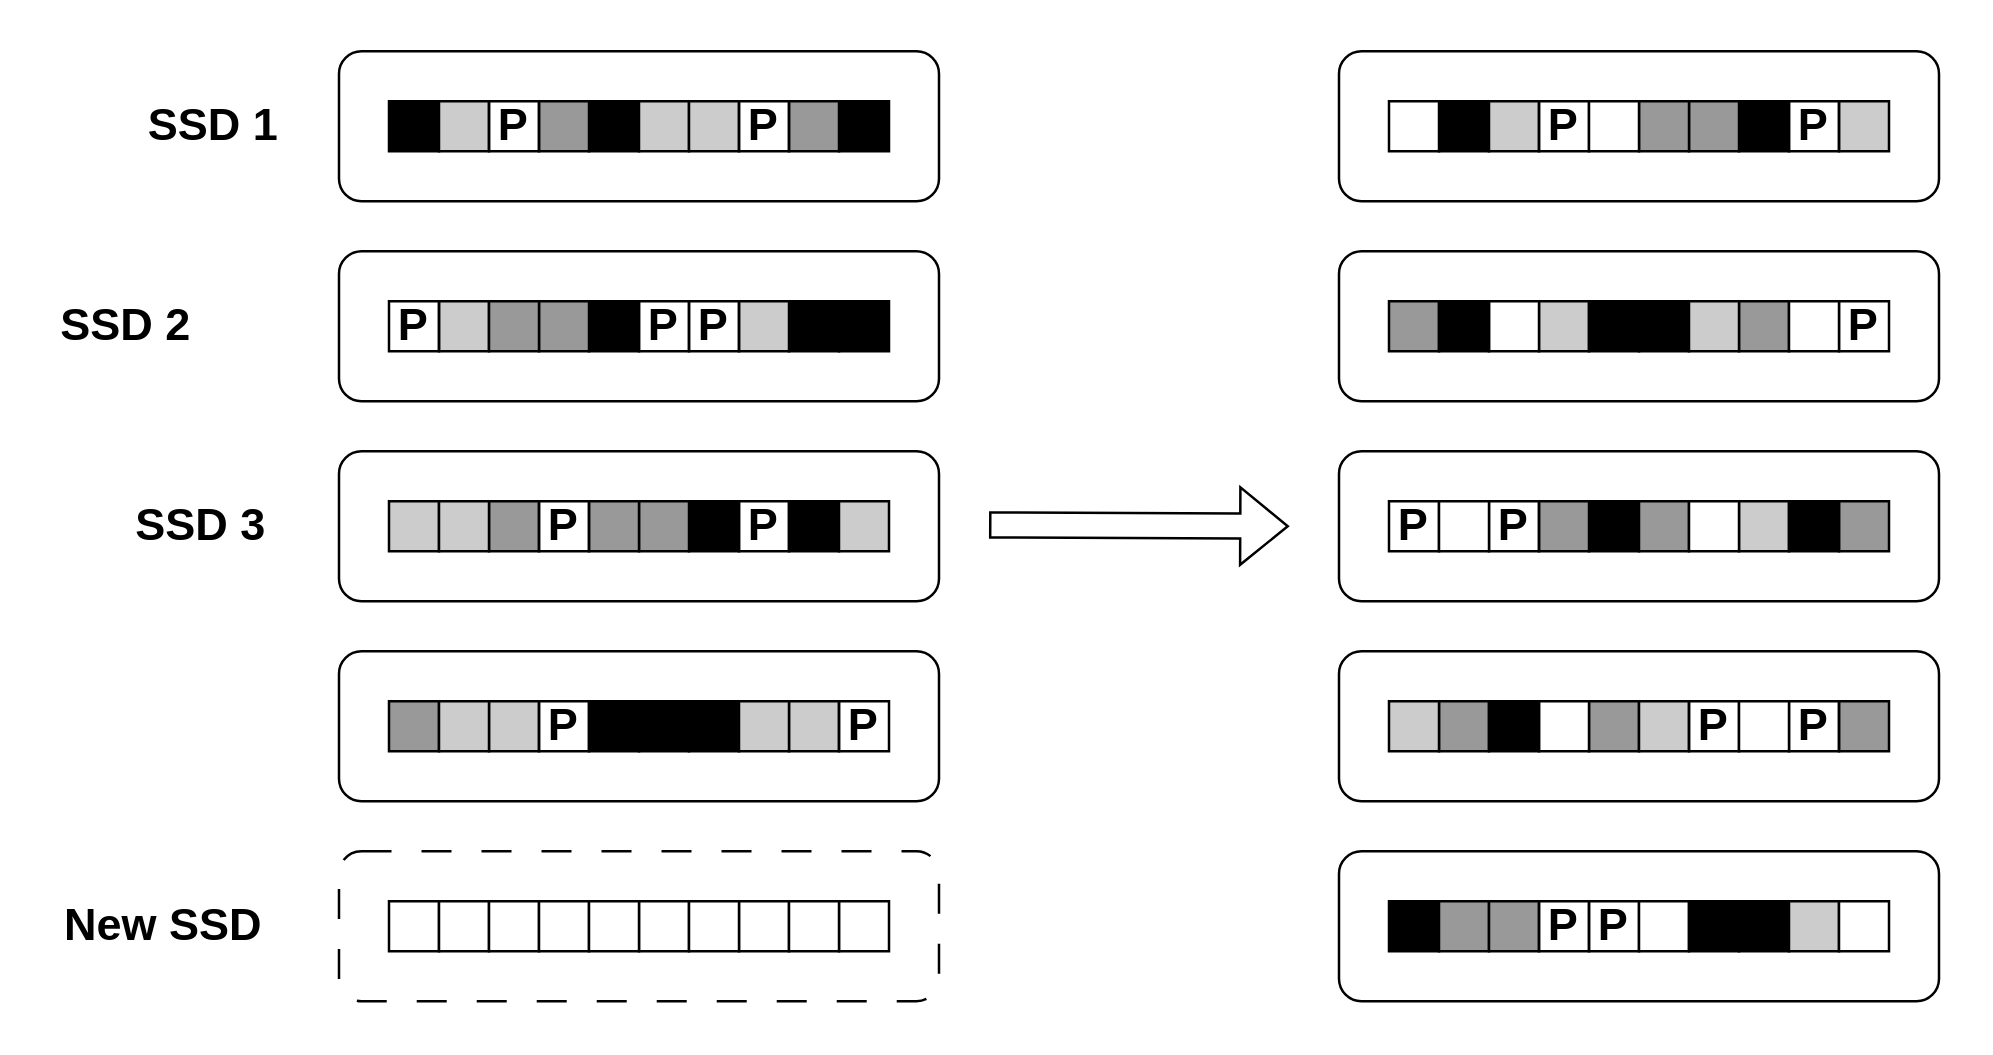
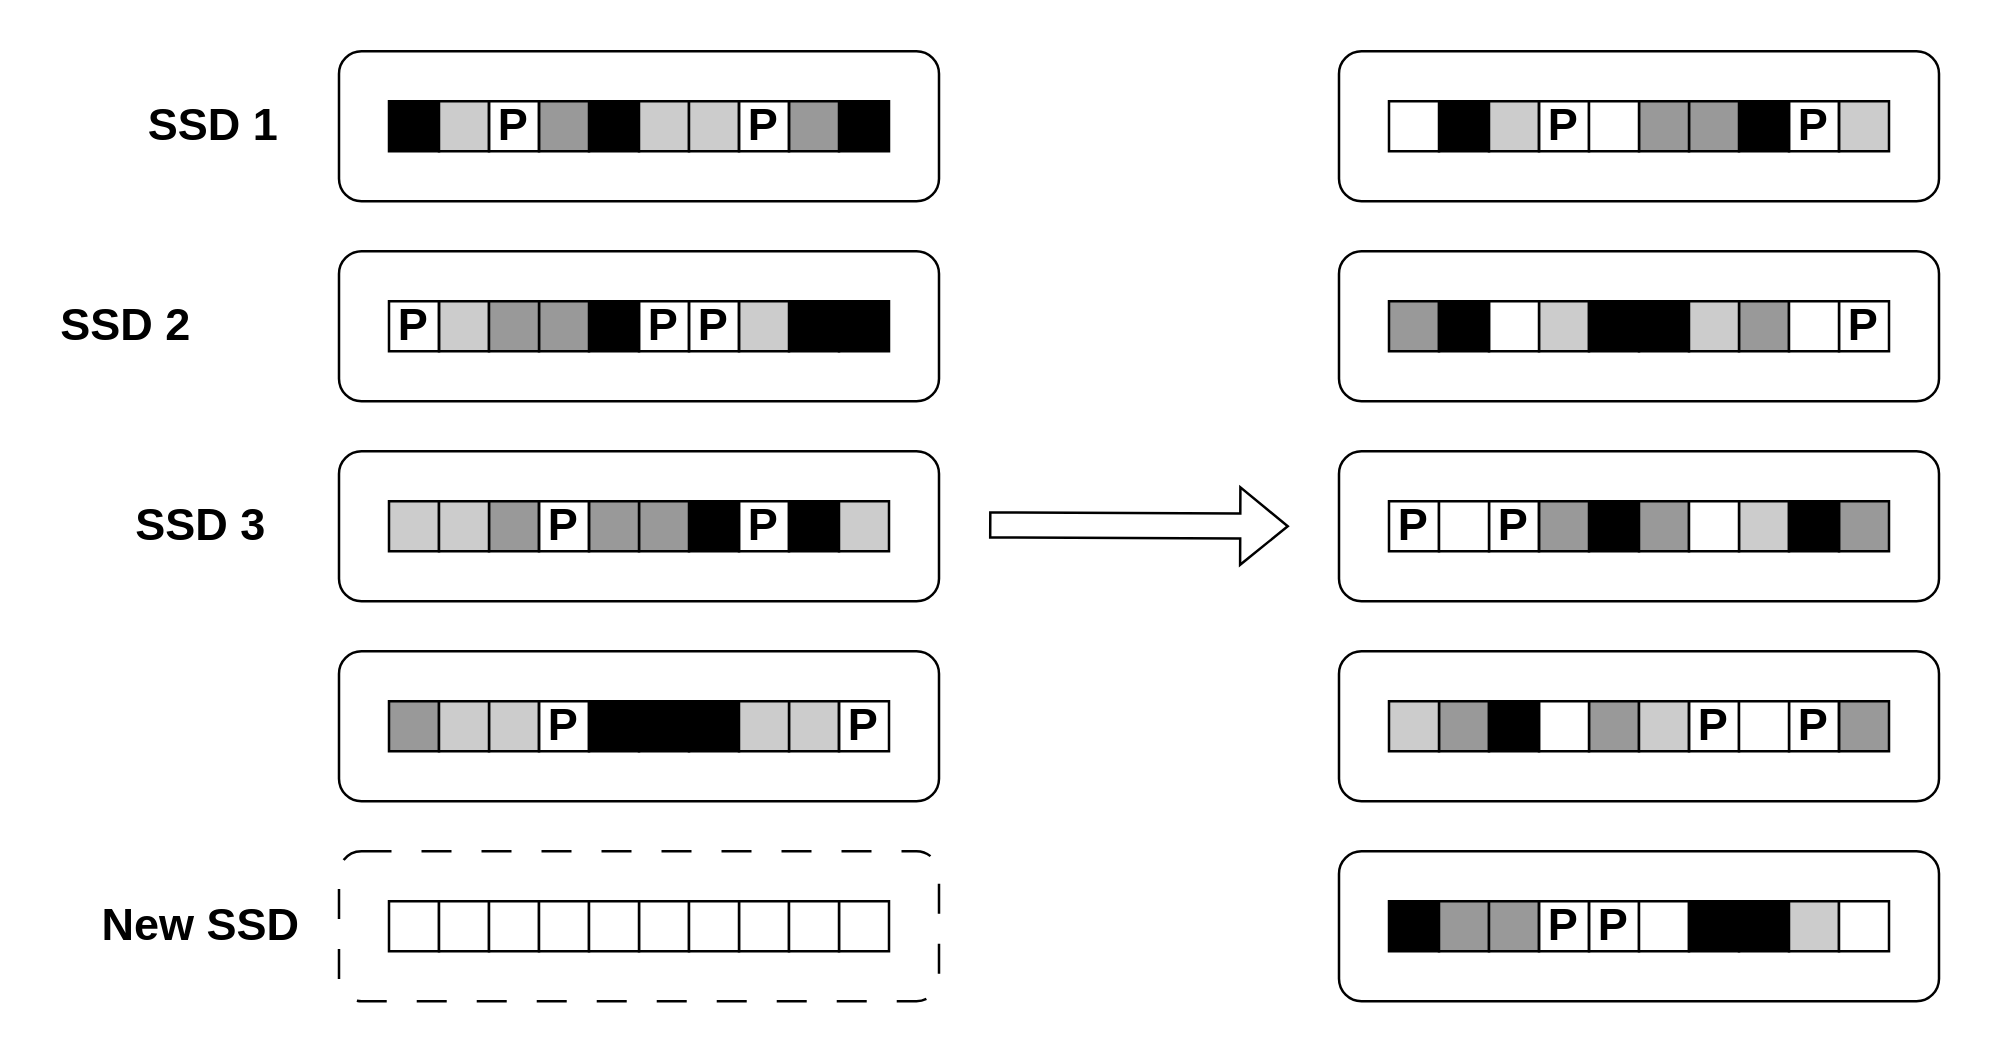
- <mxCell id="109" value="New SSD" style="rounded=0;whiteSpace=wrap;html=1;fillColor=none;strokeColor=none;fontSize=18;fontStyle=1" vertex="1" parent="1"><mxGeometry x="20" y="350" width="90" height="40" as="geometry" /></mxCell>
+ <mxCell id="109" value="New SSD" style="rounded=0;whiteSpace=wrap;html=1;fillColor=none;strokeColor=none;fontSize=18;fontStyle=1" vertex="1" parent="1"><mxGeometry y="350" width="90" height="40" as="geometry" x="35" /></mxCell>
